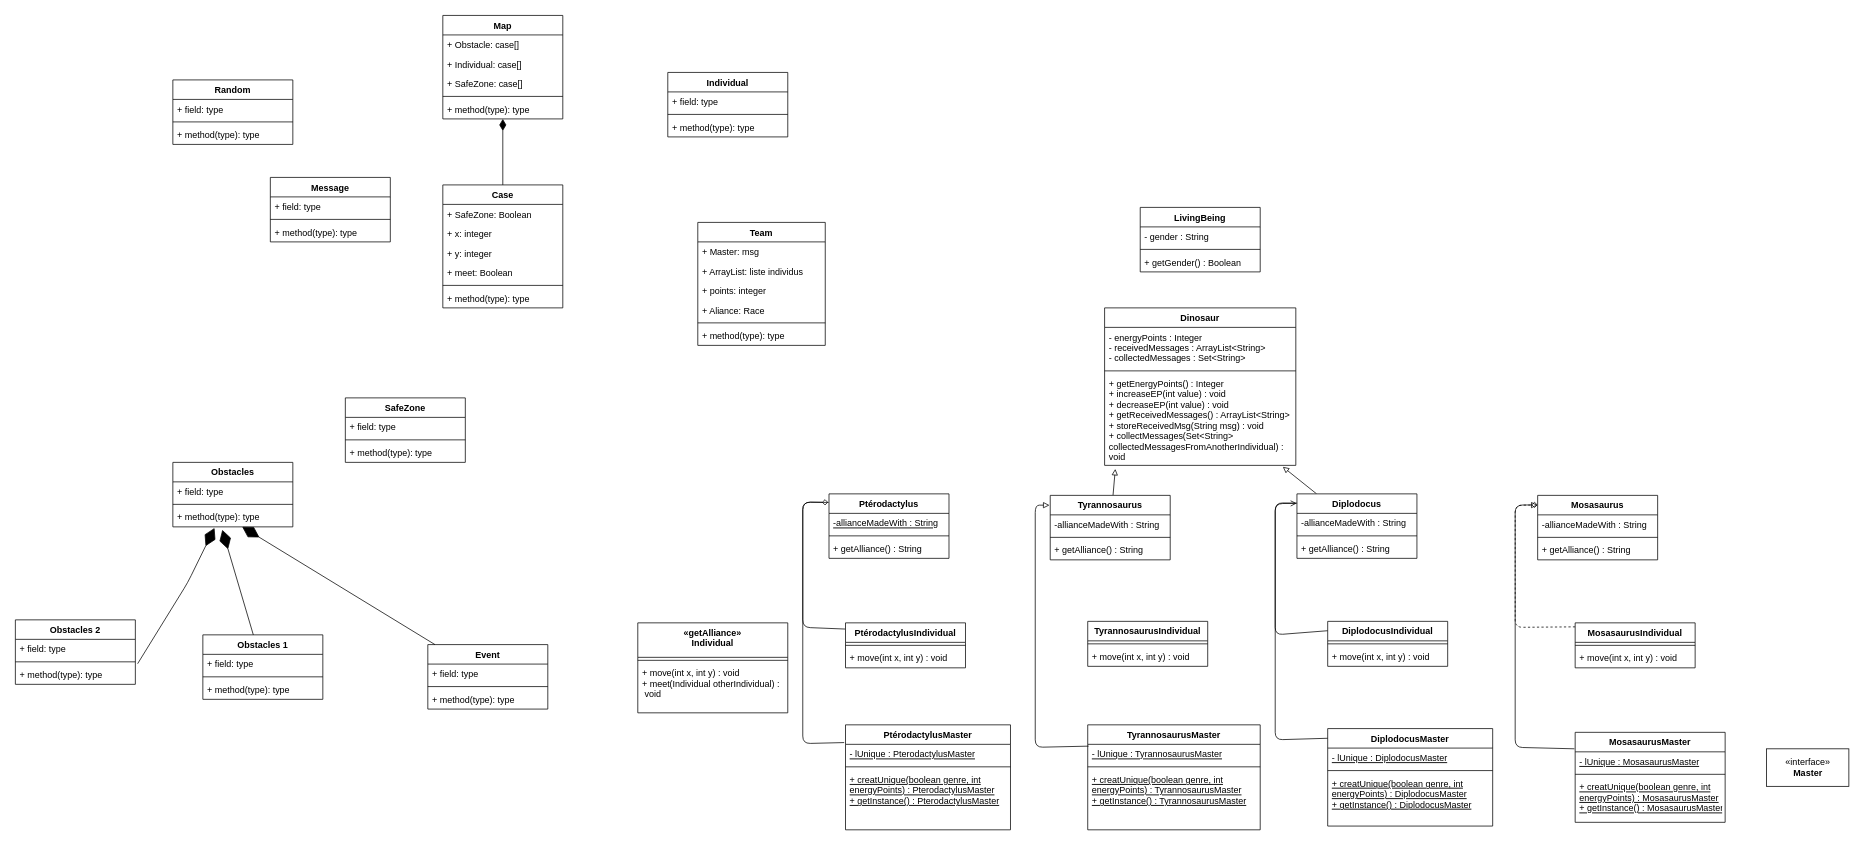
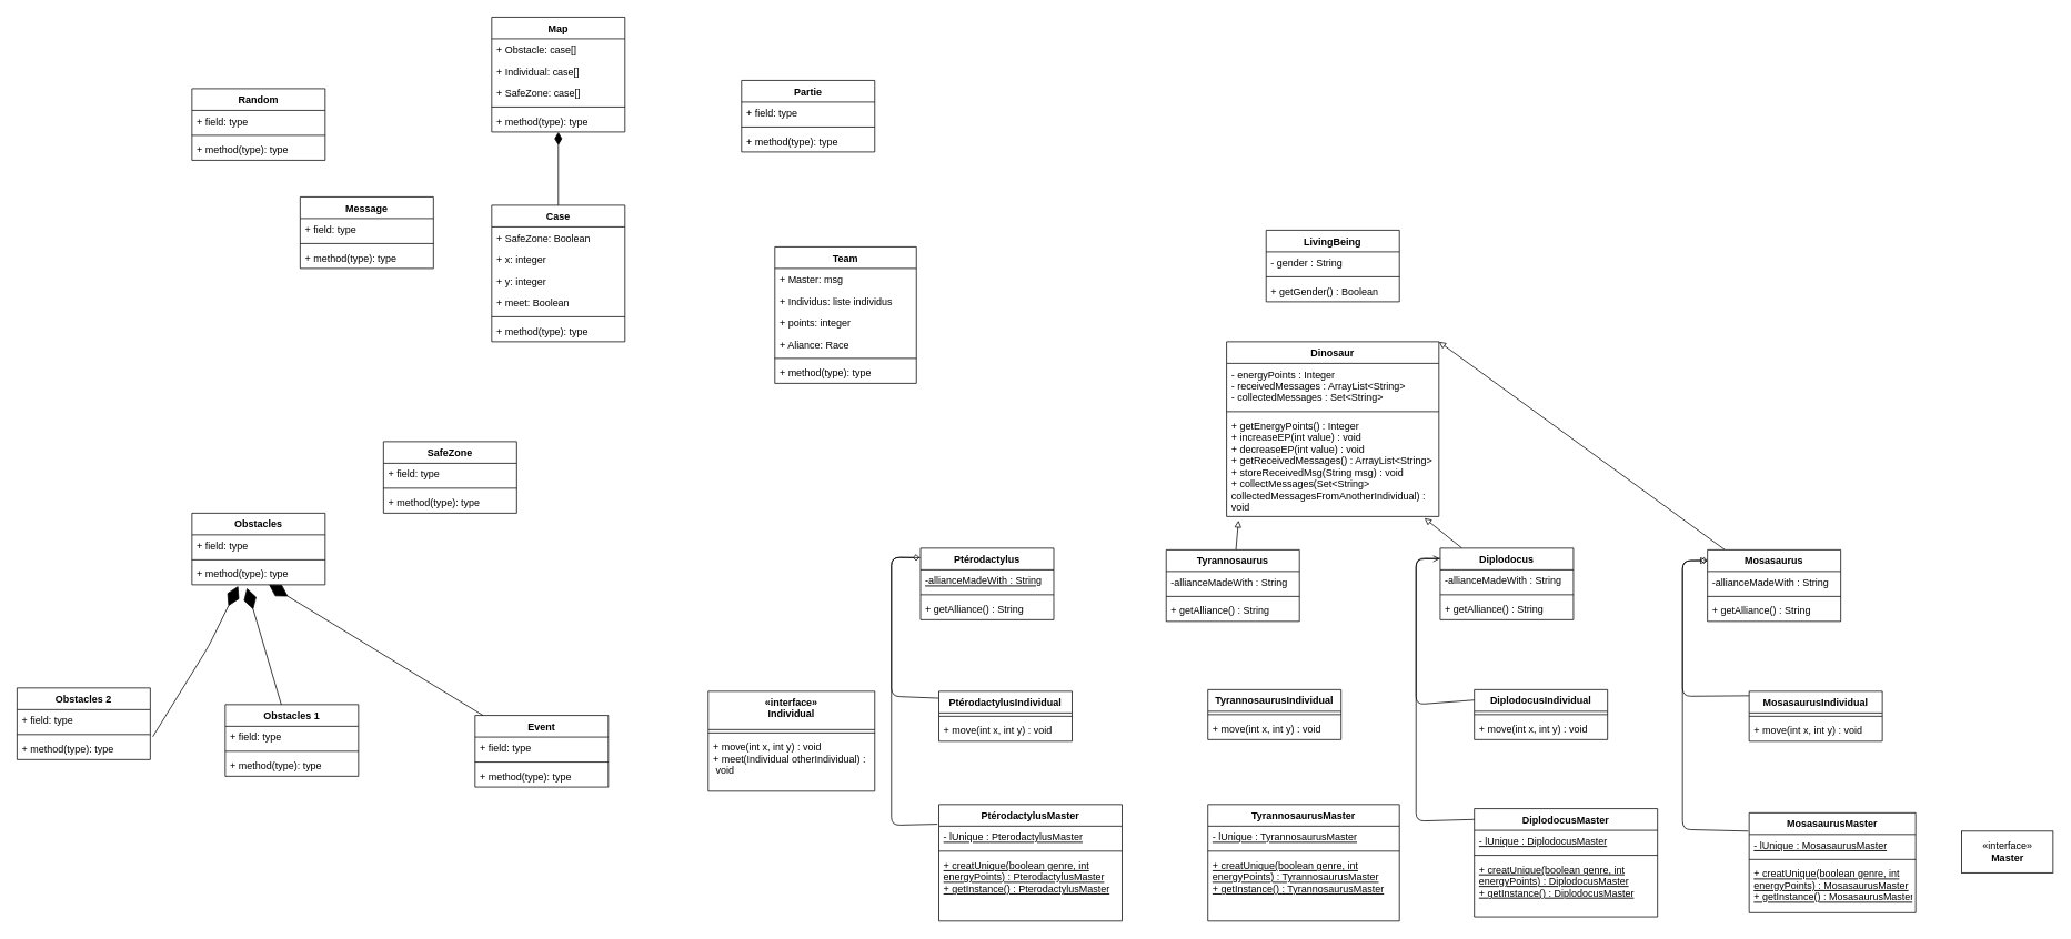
- <mxCell id="42" value="Individual" style="swimlane;fontStyle=1;align=center;verticalAlign=top;childLayout=stackLayout;horizontal=1;startSize=26;horizontalStack=0;resizeParent=1;resizeParentMax=0;resizeLast=0;collapsible=1;marginBottom=0;" parent="1" vertex="1"><mxGeometry x="890" y="96" width="160" height="86" as="geometry" /></mxCell>
+ <mxCell id="42" value="Partie" style="swimlane;fontStyle=1;align=center;verticalAlign=top;childLayout=stackLayout;horizontal=1;startSize=26;horizontalStack=0;resizeParent=1;resizeParentMax=0;resizeLast=0;collapsible=1;marginBottom=0;" parent="1" vertex="1"><mxGeometry x="890" y="96" width="160" height="86" as="geometry" /></mxCell>
- <mxCell id="37" value="+ ArrayList: liste individus" style="text;strokeColor=none;fillColor=none;align=left;verticalAlign=top;spacingLeft=4;spacingRight=4;overflow=hidden;rotatable=0;points=[[0,0.5],[1,0.5]];portConstraint=eastwest;" parent="35" vertex="1"><mxGeometry y="52" width="170" height="26" as="geometry" /></mxCell>
+ <mxCell id="37" value="+ Individus: liste individus" style="text;strokeColor=none;fillColor=none;align=left;verticalAlign=top;spacingLeft=4;spacingRight=4;overflow=hidden;rotatable=0;points=[[0,0.5],[1,0.5]];portConstraint=eastwest;" parent="35" vertex="1"><mxGeometry y="52" width="170" height="26" as="geometry" /></mxCell>
+ <mxCell id="24" style="edgeStyle=none;rounded=1;html=1;entryX=1;entryY=0;entryDx=0;entryDy=0;endArrow=block;endFill=0;" parent="1" source="25" target="6" edge="1"><mxGeometry relative="1" as="geometry" /></mxCell>
- <mxCell id="101" style="edgeStyle=none;rounded=1;html=1;entryX=-0.001;entryY=0.151;entryDx=0;entryDy=0;entryPerimeter=0;endArrow=block;endFill=0;exitX=0;exitY=0.089;exitDx=0;exitDy=0;exitPerimeter=0;dashed=1;" parent="1" source="102" target="25" edge="1"><mxGeometry relative="1" as="geometry"><Array as="points"><mxPoint x="2020" y="836" /><mxPoint x="2020" y="673" /></Array></mxGeometry></mxCell>
+ <mxCell id="101" style="edgeStyle=none;rounded=1;html=1;entryX=-0.001;entryY=0.151;entryDx=0;entryDy=0;entryPerimeter=0;endArrow=block;endFill=0;exitX=0;exitY=0.089;exitDx=0;exitDy=0;exitPerimeter=0;" parent="1" source="102" target="25" edge="1"><mxGeometry relative="1" as="geometry"><Array as="points"><mxPoint x="2020" y="836" /><mxPoint x="2020" y="673" /></Array></mxGeometry></mxCell>
- <mxCell id="121" value="«getAlliance»&#10;Individual" style="swimlane;fontStyle=1;align=center;verticalAlign=top;childLayout=stackLayout;horizontal=1;startSize=46;horizontalStack=0;resizeParent=1;resizeParentMax=0;resizeLast=0;collapsible=1;marginBottom=0;" vertex="1" parent="1"><mxGeometry x="850" y="830" width="200" height="120" as="geometry"><mxRectangle x="-280" y="902" width="120" height="26" as="alternateBounds" /></mxGeometry></mxCell>
+ <mxCell id="121" value="«interface»&#10;Individual" style="swimlane;fontStyle=1;align=center;verticalAlign=top;childLayout=stackLayout;horizontal=1;startSize=46;horizontalStack=0;resizeParent=1;resizeParentMax=0;resizeLast=0;collapsible=1;marginBottom=0;" vertex="1" parent="1"><mxGeometry x="850" y="830" width="200" height="120" as="geometry"><mxRectangle x="-280" y="902" width="120" height="26" as="alternateBounds" /></mxGeometry></mxCell>
- <mxCell id="83" style="edgeStyle=none;rounded=1;html=1;endArrow=block;endFill=0;entryX=-0.006;entryY=0.153;entryDx=0;entryDy=0;entryPerimeter=0;exitX=0.005;exitY=0.203;exitDx=0;exitDy=0;exitPerimeter=0;" parent="1" source="84" target="15" edge="1"><mxGeometry relative="1" as="geometry"><mxPoint x="1400" y="686" as="targetPoint" /><mxPoint x="1470" y="996" as="sourcePoint" /><Array as="points"><mxPoint x="1380" y="996" /><mxPoint x="1380" y="673" /></Array></mxGeometry></mxCell>
